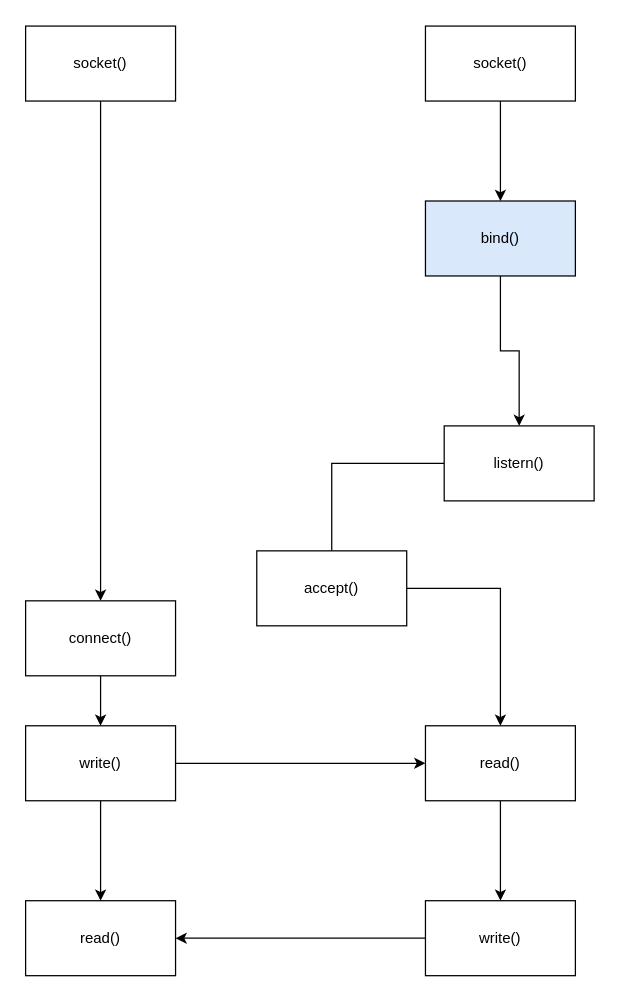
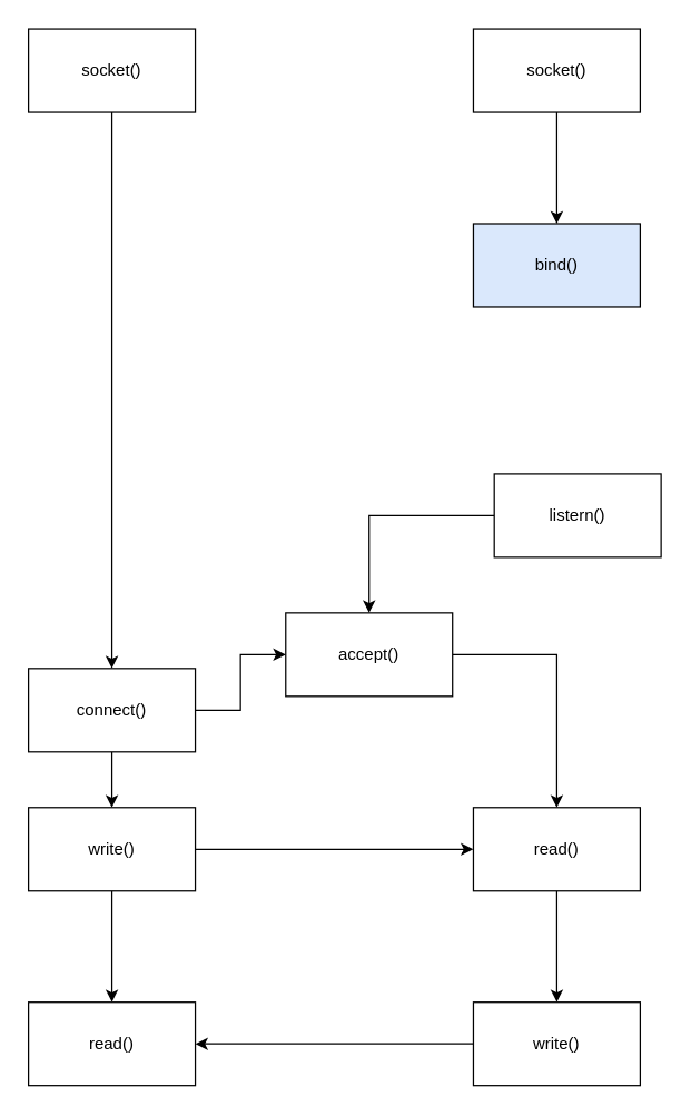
- <mxCell id="6" value="" style="edgeStyle=orthogonalEdgeStyle;rounded=0;orthogonalLoop=1;jettySize=auto;html=1;" edge="1" parent="1" source="7" target="9"><mxGeometry relative="1" as="geometry" /></mxCell>
- <mxCell id="8" value="" style="edgeStyle=orthogonalEdgeStyle;rounded=0;orthogonalLoop=1;jettySize=auto;html=1;endArrow=none;" edge="1" parent="1" source="9" target="11"><mxGeometry relative="1" as="geometry" /></mxCell>
+ <mxCell id="8" value="" style="edgeStyle=orthogonalEdgeStyle;rounded=0;orthogonalLoop=1;jettySize=auto;html=1;" edge="1" parent="1" source="9" target="11"><mxGeometry relative="1" as="geometry" /></mxCell>
+ <mxCell id="13" style="edgeStyle=orthogonalEdgeStyle;rounded=0;orthogonalLoop=1;jettySize=auto;html=1;entryX=0;entryY=0.5;entryDx=0;entryDy=0;" edge="1" parent="1" source="14" target="11"><mxGeometry relative="1" as="geometry" /></mxCell>
